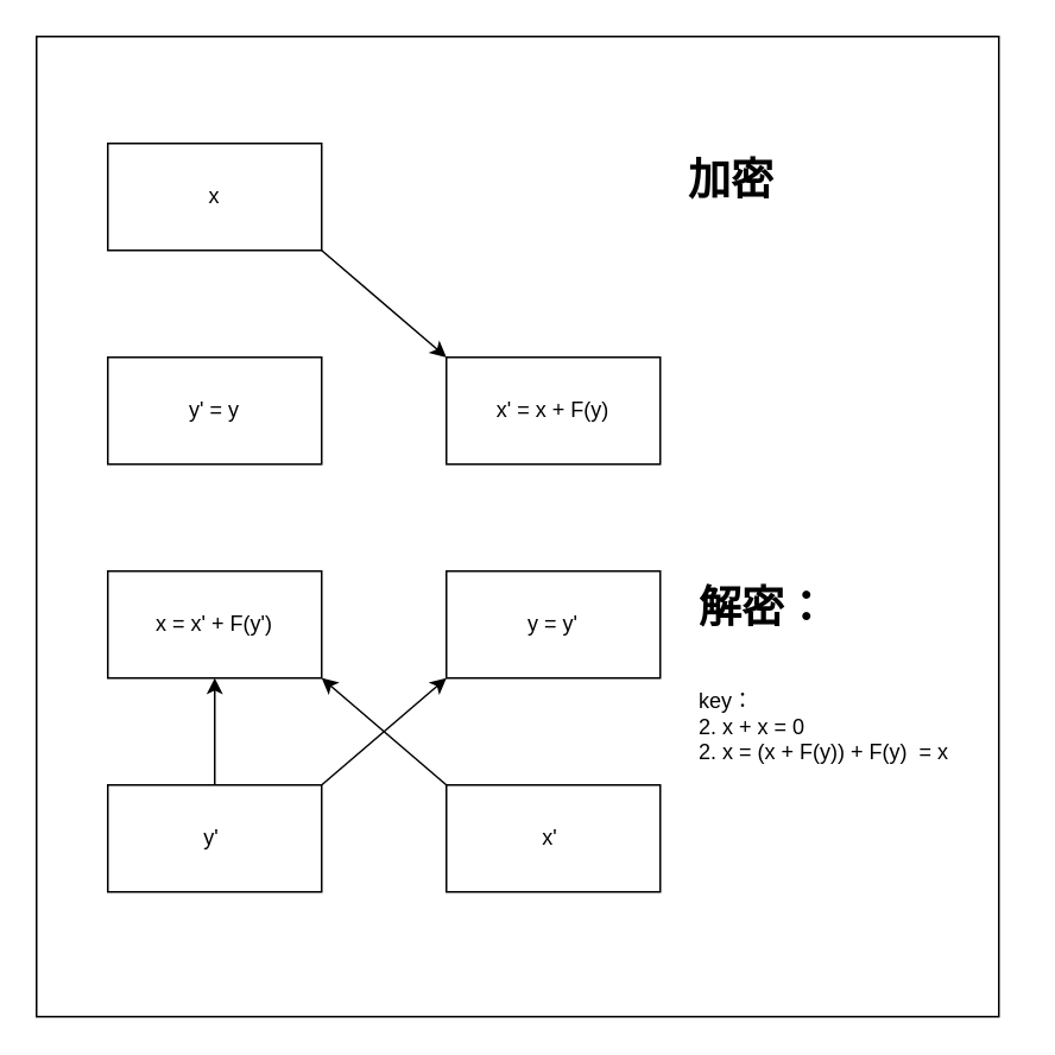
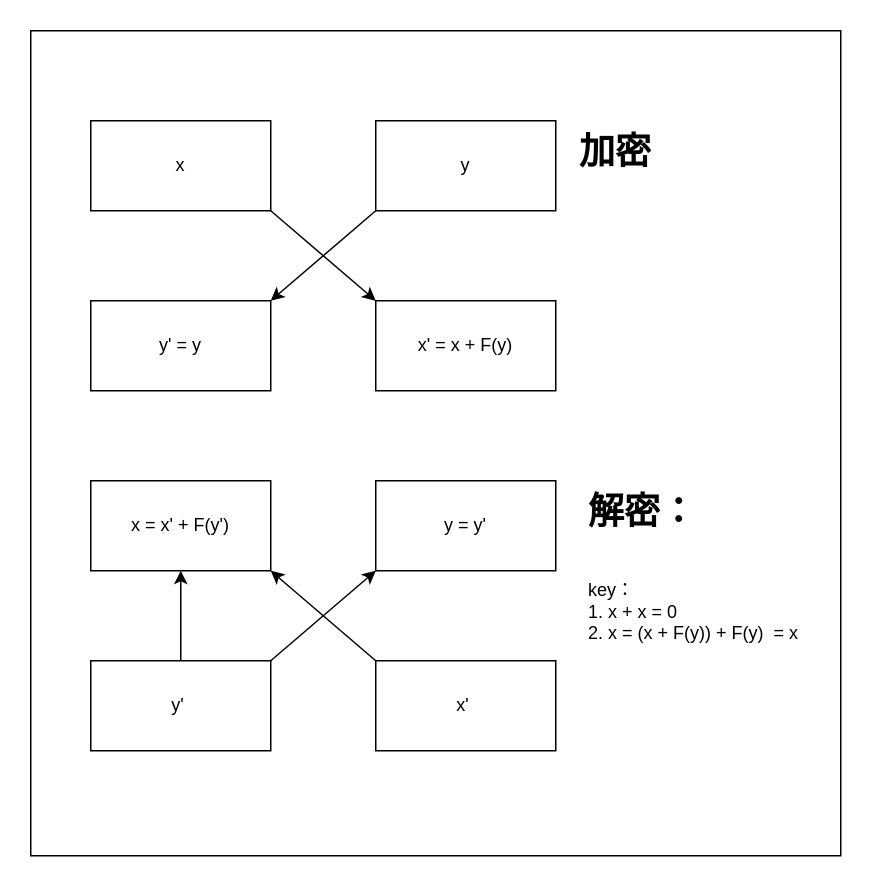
+ <mxCell id="4" value="y" style="rounded=0;whiteSpace=wrap;html=1;" vertex="1" parent="1"><mxGeometry x="250" y="80" width="120" height="60" as="geometry" /></mxCell>
+ <mxCell id="7" value="" style="endArrow=classic;html=1;rounded=0;entryX=1;entryY=0;entryDx=0;entryDy=0;exitX=0;exitY=1;exitDx=0;exitDy=0;" edge="1" parent="1" source="4" target="6"><mxGeometry width="50" height="50" relative="1" as="geometry"><mxPoint x="360" y="240" as="sourcePoint" /><mxPoint x="410" y="190" as="targetPoint" /></mxGeometry></mxCell>
- <mxCell id="17" value="&lt;h1 style=&quot;margin-top: 0px;&quot;&gt;解密：&lt;/h1&gt;&lt;div&gt;&lt;br&gt;&lt;/div&gt;&lt;div&gt;key：&lt;/div&gt;&lt;div&gt;2. x + x = 0&lt;/div&gt;&lt;div&gt;2. x = (x + F(y)) + F(y)&amp;nbsp; = x&lt;/div&gt;" style="text;html=1;whiteSpace=wrap;overflow=hidden;rounded=0;" vertex="1" parent="1"><mxGeometry x="390" y="320" width="180" height="120" as="geometry" /></mxCell>
+ <mxCell id="17" value="&lt;h1 style=&quot;margin-top: 0px;&quot;&gt;解密：&lt;/h1&gt;&lt;div&gt;&lt;br&gt;&lt;/div&gt;&lt;div&gt;key：&lt;/div&gt;&lt;div&gt;1. x + x = 0&lt;/div&gt;&lt;div&gt;2. x = (x + F(y)) + F(y)&amp;nbsp; = x&lt;/div&gt;" style="text;html=1;whiteSpace=wrap;overflow=hidden;rounded=0;" vertex="1" parent="1"><mxGeometry x="390" y="320" width="180" height="120" as="geometry" /></mxCell>
